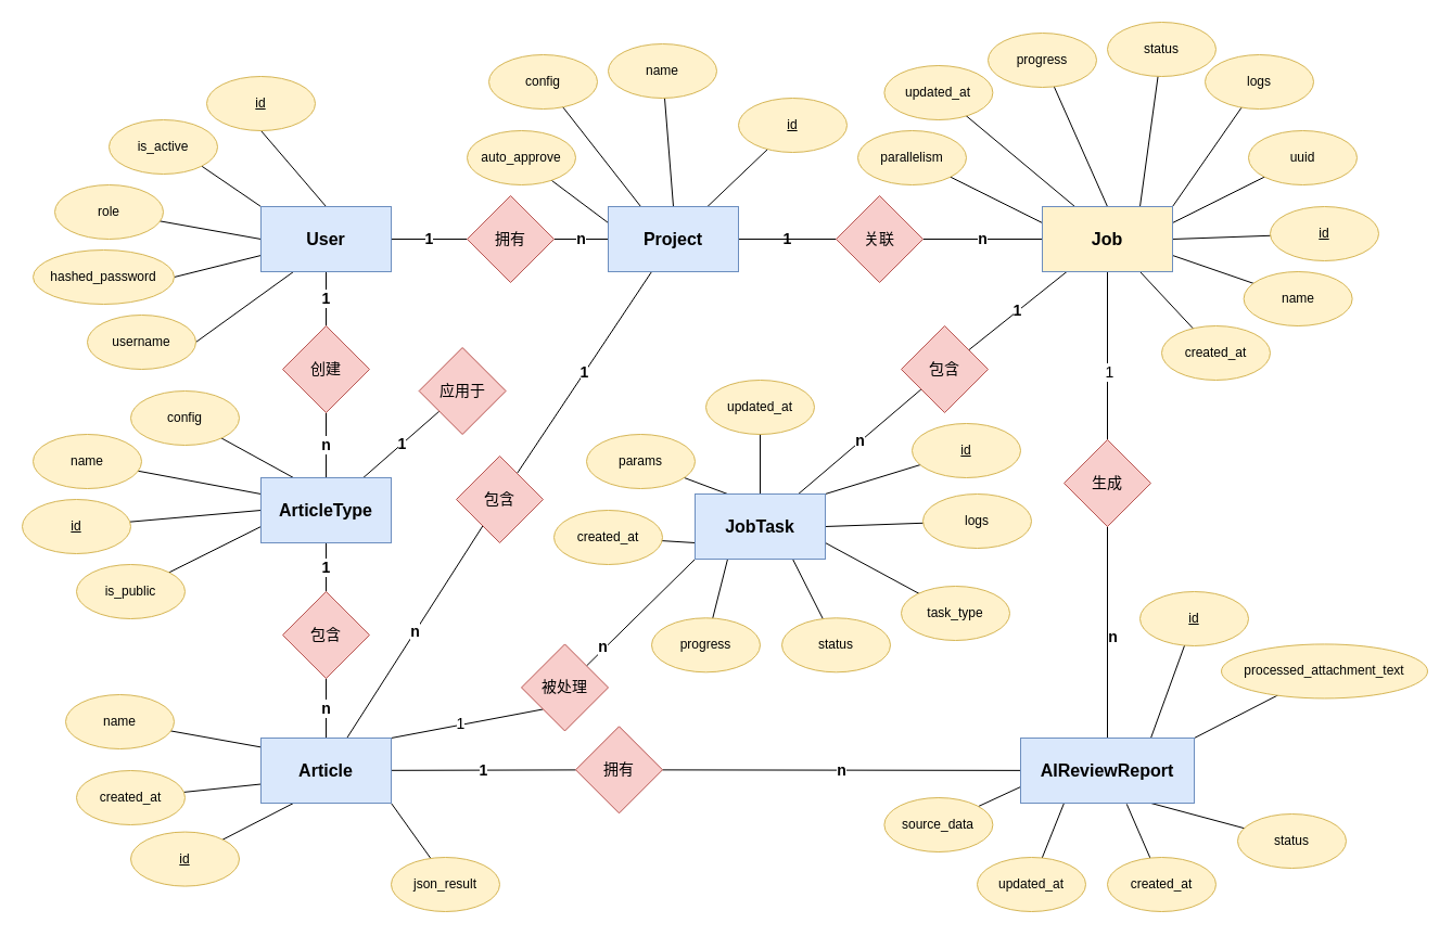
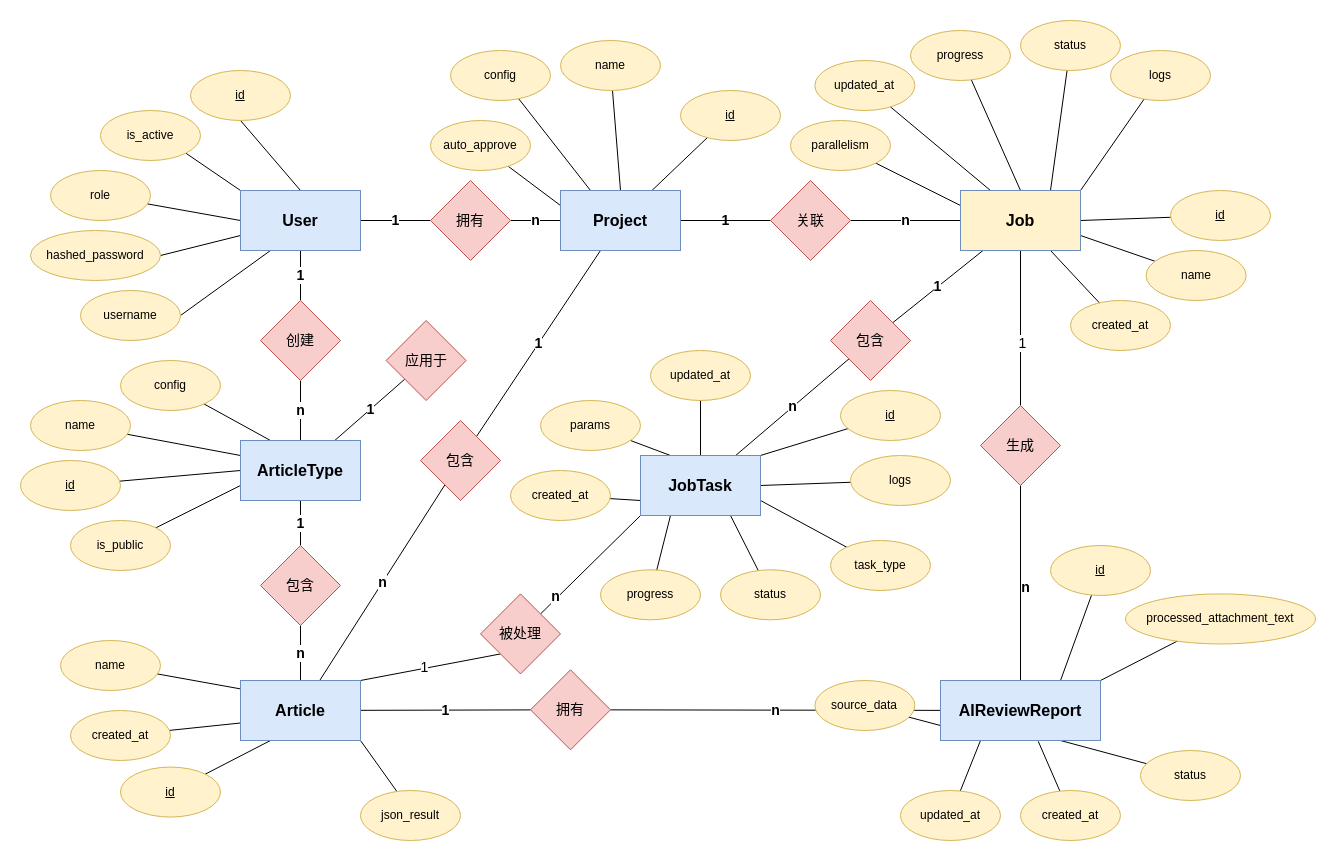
- <mxCell id="104" value="uuid" style="ellipse;whiteSpace=wrap;html=1;fillColor=#fff2cc;strokeColor=#d6b656;" parent="1" vertex="1"><mxGeometry x="1150.003" y="120.001" width="100" height="50" as="geometry" /></mxCell>
- <mxCell id="34" style="endArrow=none;html=1;rounded=0;exitX=1;exitY=0.25;exitDx=0;exitDy=0;entryX=0.5;entryY=0.5;entryDx=0;entryDy=0;" parent="1" source="102" target="104" edge="1"><mxGeometry relative="1" as="geometry" /></mxCell>
- <mxCell id="84" value="source_data" style="ellipse;whiteSpace=wrap;html=1;fillColor=#fff2cc;strokeColor=#d6b656;" parent="1" vertex="1"><mxGeometry x="814.38" y="735.005" width="100" height="50" as="geometry" /></mxCell>
+ <mxCell id="84" value="source_data" style="ellipse;whiteSpace=wrap;html=1;fillColor=#fff2cc;strokeColor=#d6b656;" parent="1" vertex="1"><mxGeometry x="814.38" y="680.005" width="100" height="50" as="geometry" /></mxCell>
